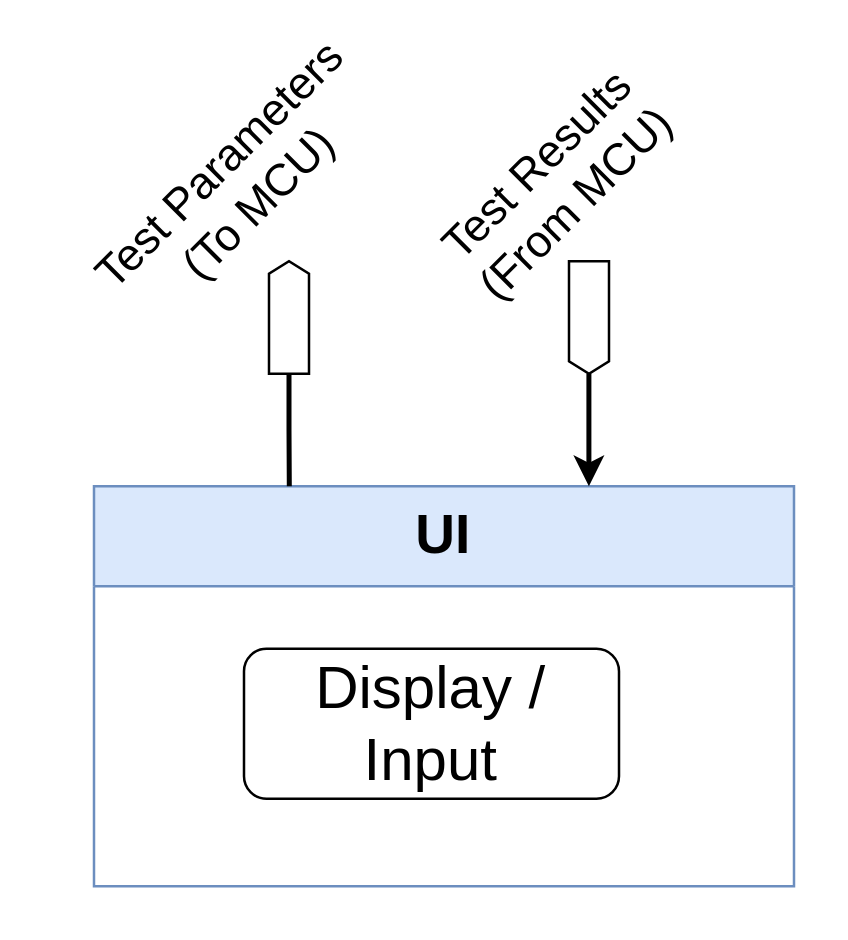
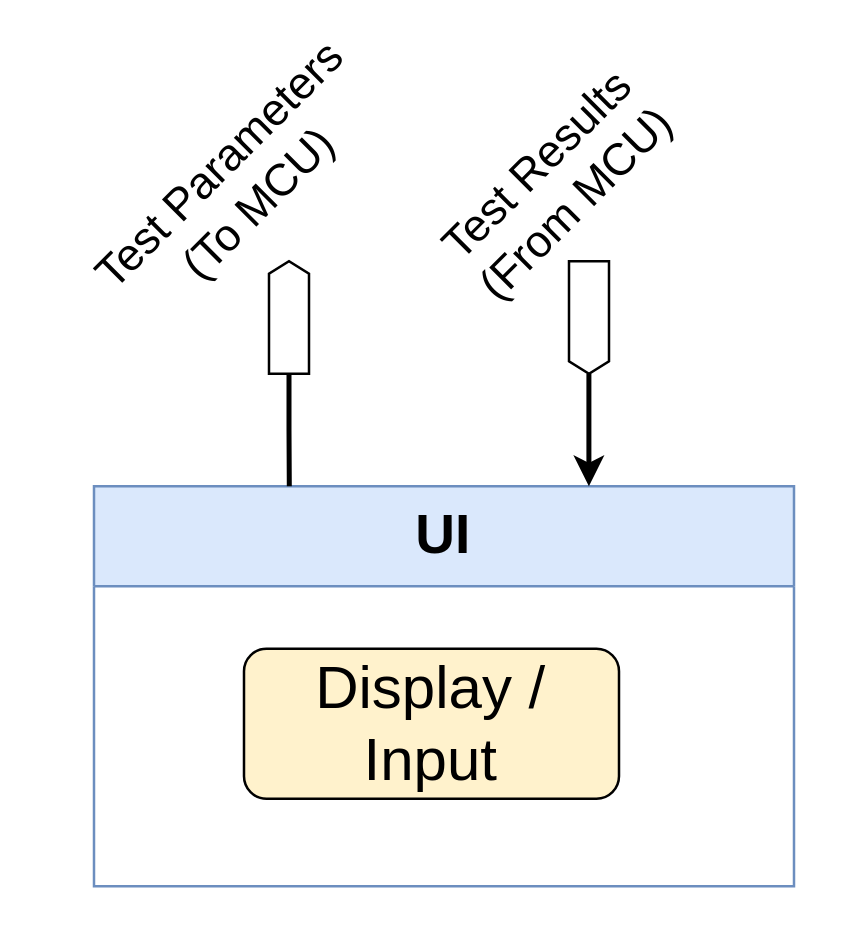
- <mxCell id="3" value="&lt;font style=&quot;font-size: 24px;&quot;&gt;Display / Input&lt;/font&gt;" style="rounded=1;whiteSpace=wrap;html=1;fontSize=24;" vertex="1" parent="2"><mxGeometry x="60" y="65" width="150" height="60" as="geometry" /></mxCell>
+ <mxCell id="3" value="&lt;font style=&quot;font-size: 24px;&quot;&gt;Display / Input&lt;/font&gt;" style="rounded=1;whiteSpace=wrap;html=1;fontSize=24;fillColor=#fff2cc;" vertex="1" parent="2"><mxGeometry x="60" y="65" width="150" height="60" as="geometry" /></mxCell>
